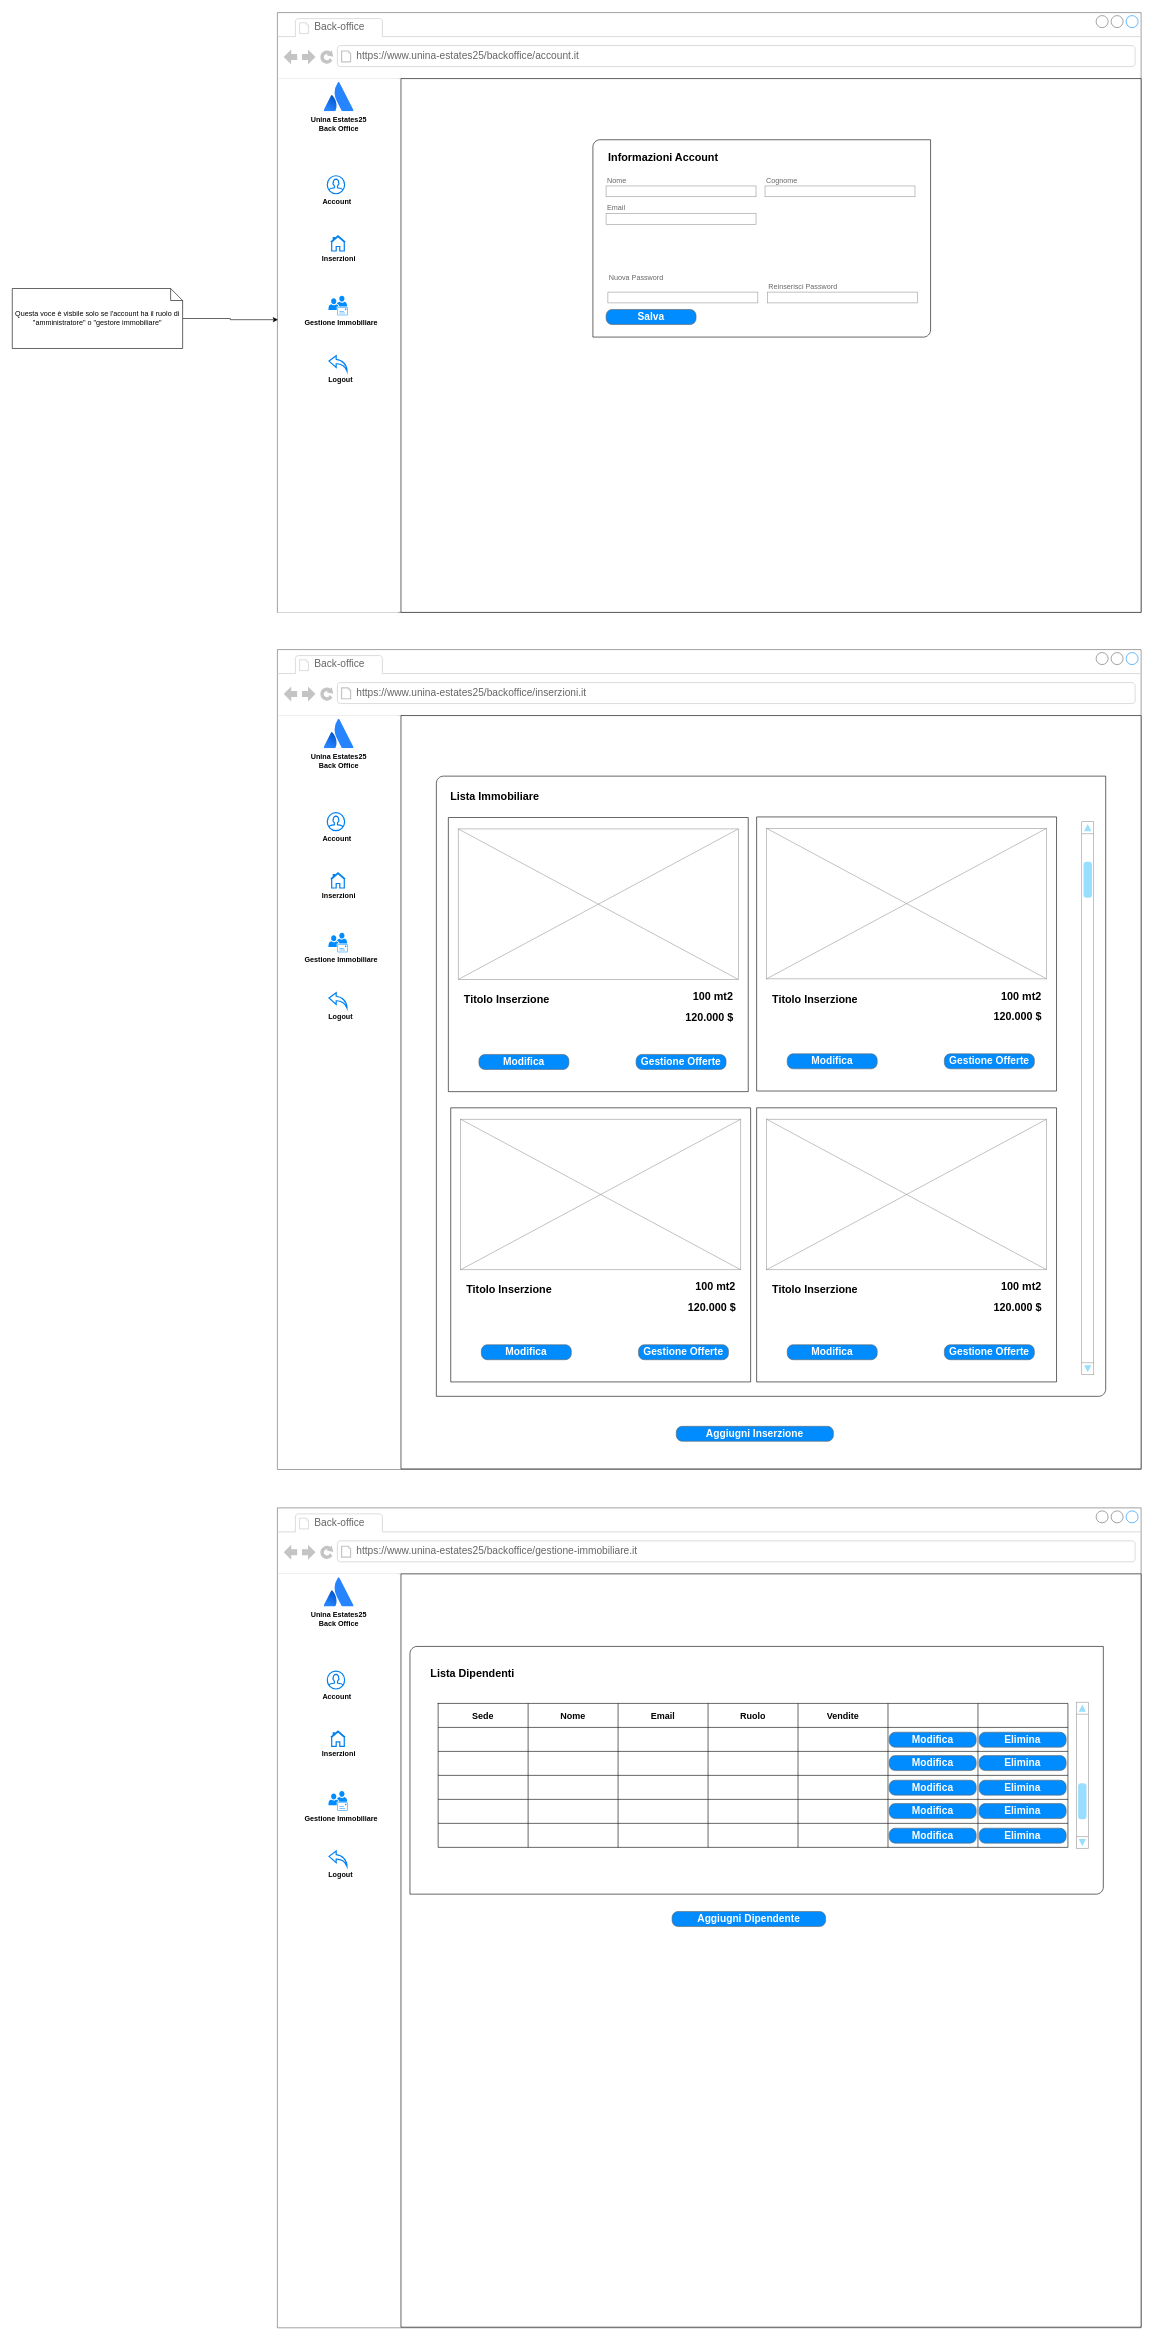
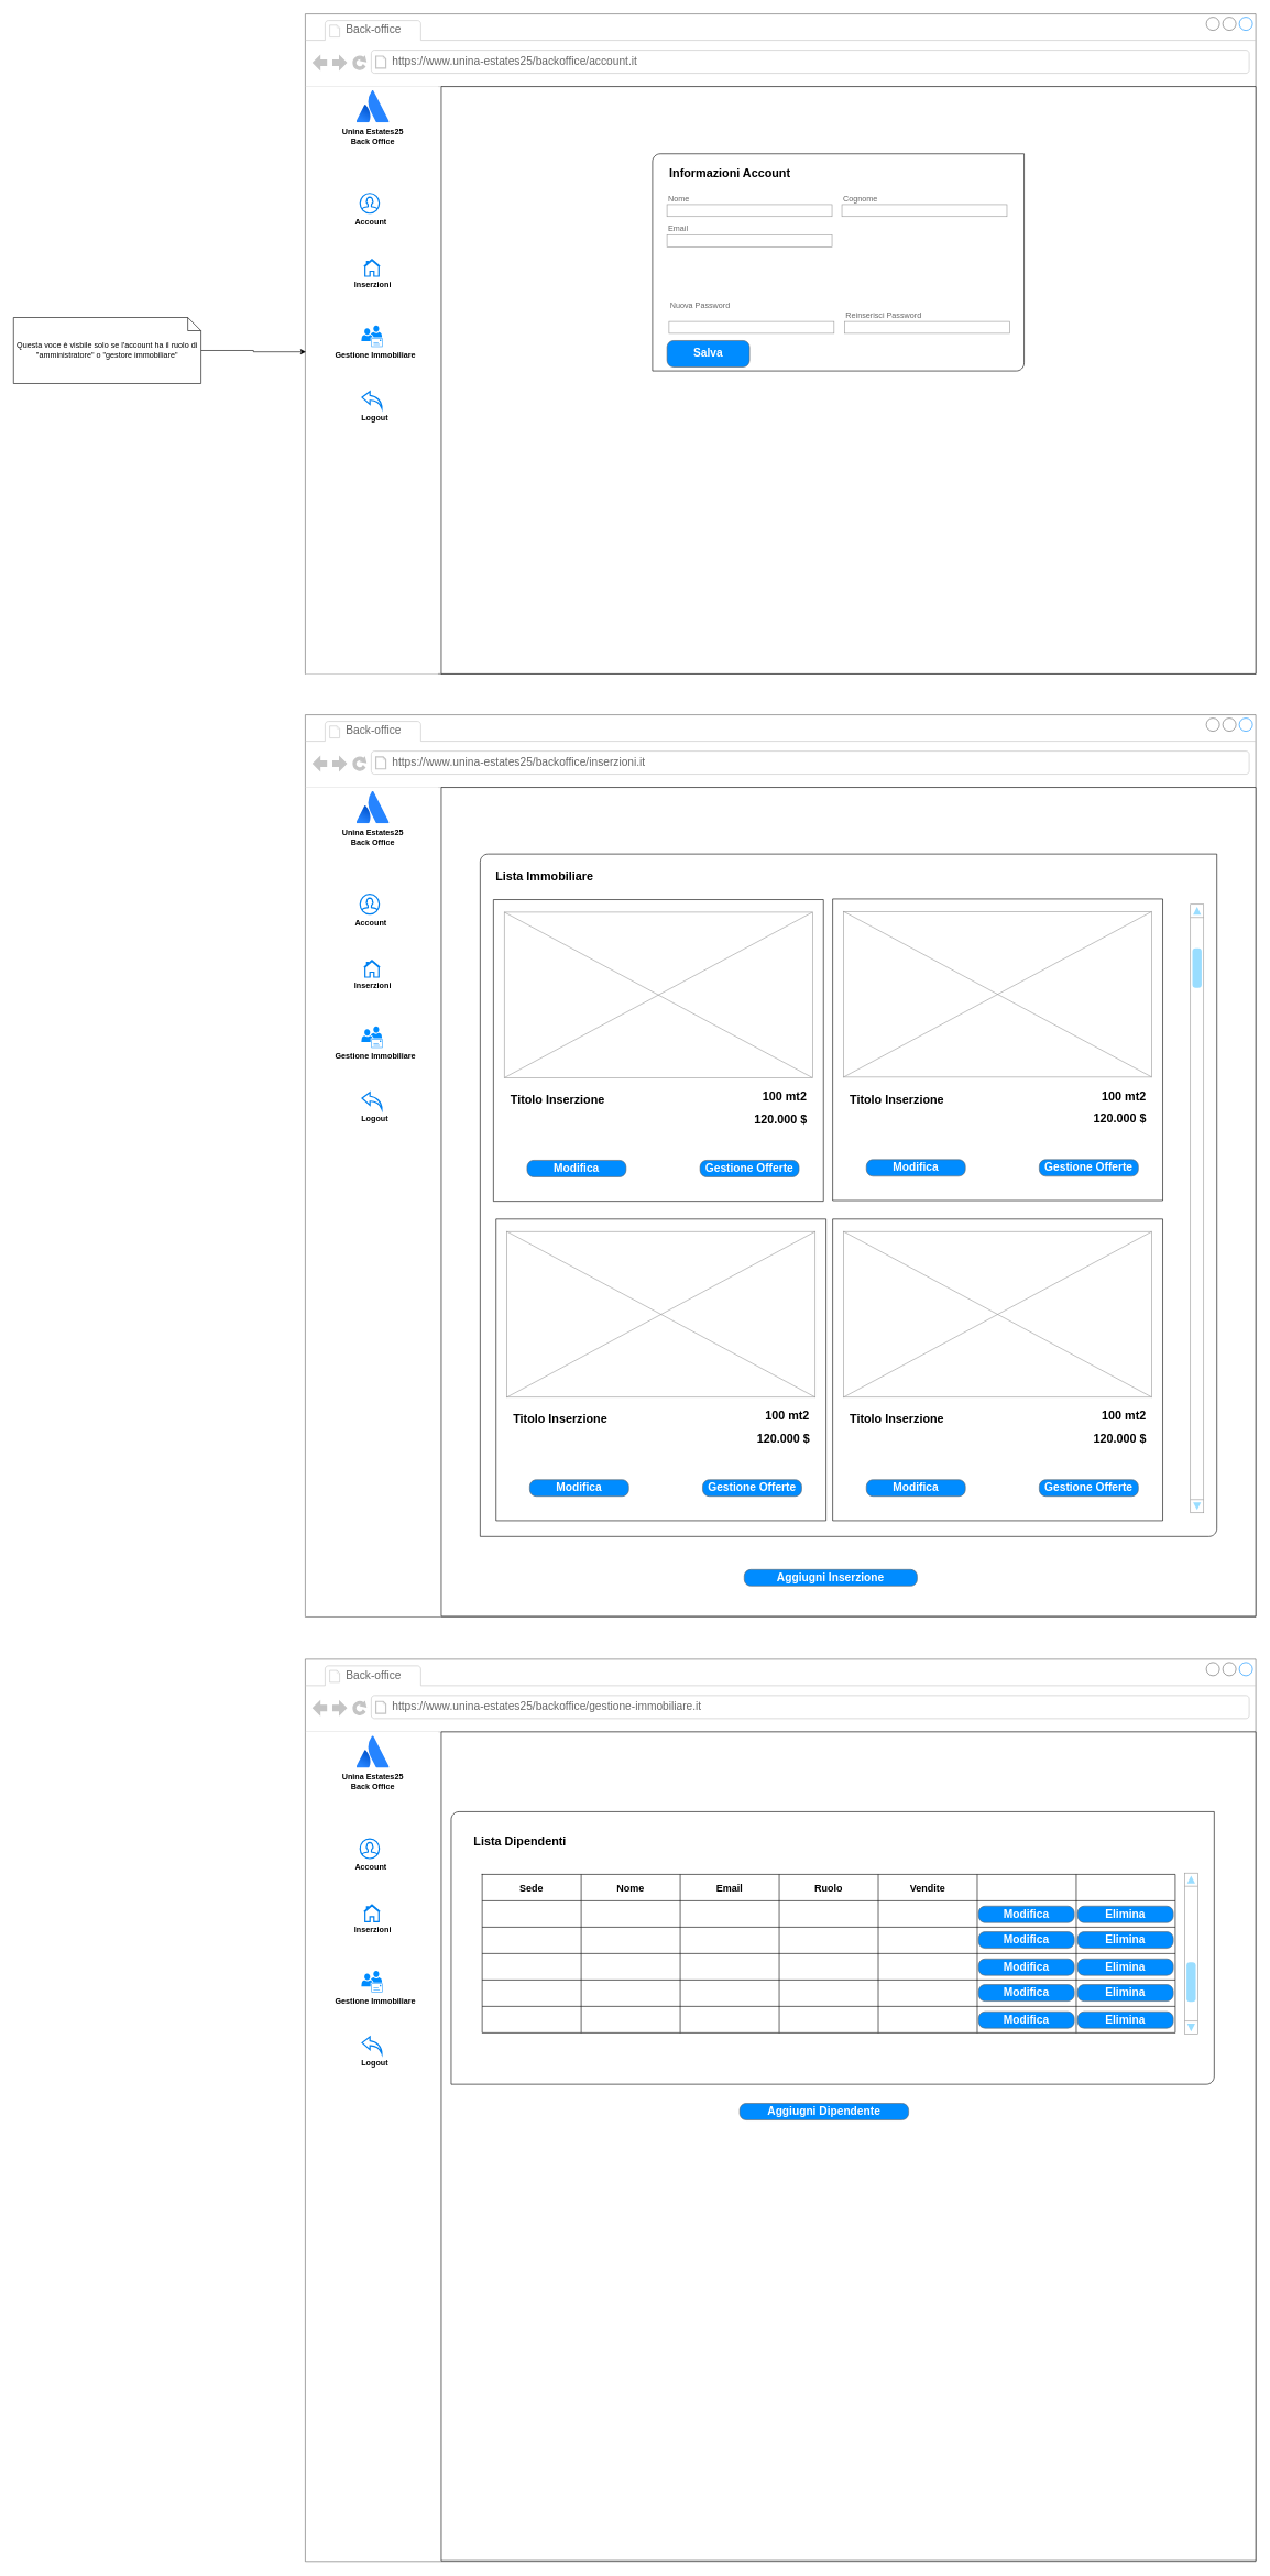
- <mxCell id="19" value="Salva" style="strokeWidth=1;shadow=0;dashed=0;align=center;html=1;shape=mxgraph.mockup.buttons.button;strokeColor=#666666;fontColor=#ffffff;mainText=;buttonStyle=round;fontSize=17;fontStyle=1;fillColor=#008cff;whiteSpace=wrap;" parent="7" vertex="1"><mxGeometry x="22" y="283" width="150" height="25" as="geometry" /></mxCell>
+ <mxCell id="19" value="Salva" style="strokeWidth=1;shadow=0;dashed=0;align=center;html=1;shape=mxgraph.mockup.buttons.button;strokeColor=#666666;fontColor=#ffffff;mainText=;buttonStyle=round;fontSize=17;fontStyle=1;fillColor=#008cff;whiteSpace=wrap;" parent="7" vertex="1"><mxGeometry x="22" y="283" width="125" height="40" as="geometry" /></mxCell>
